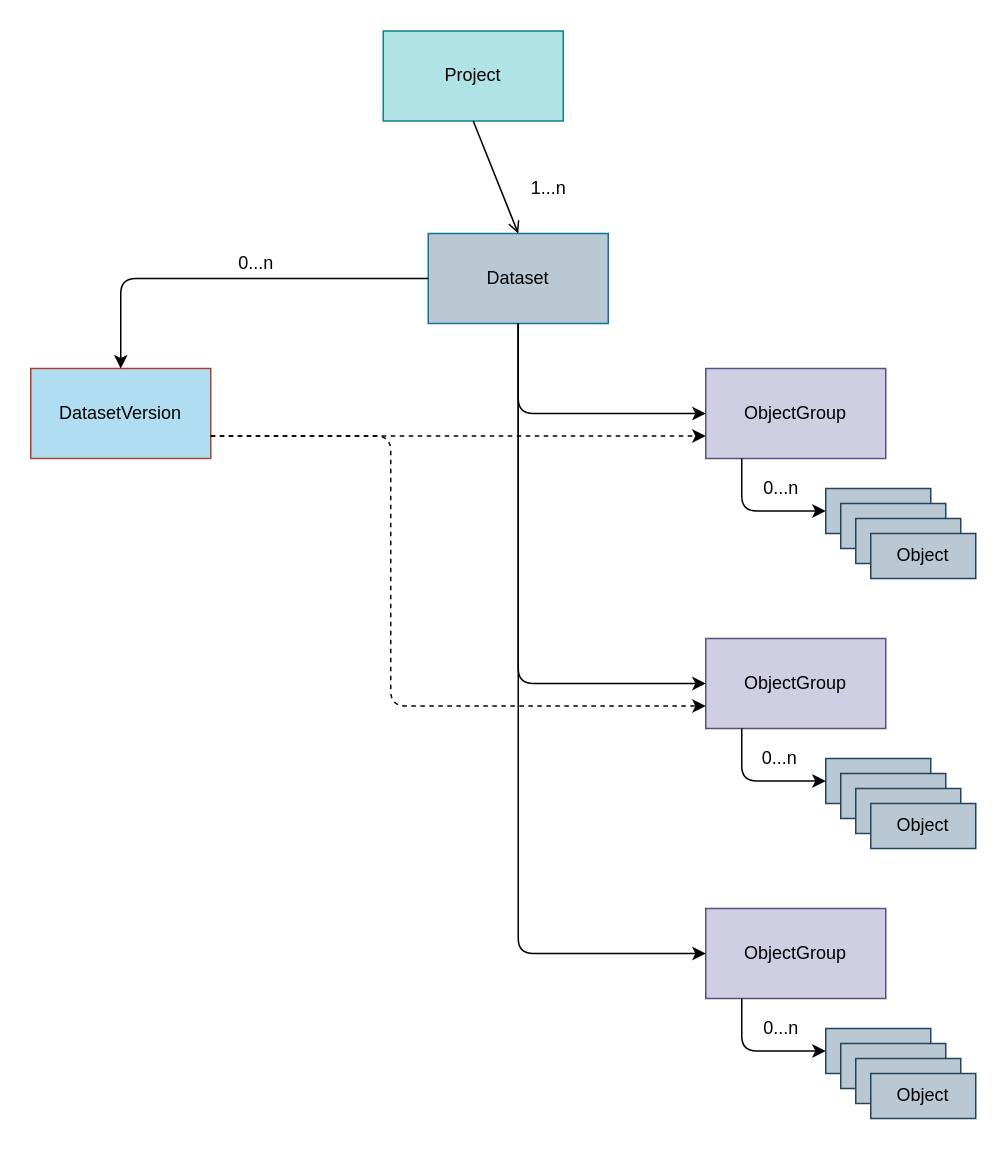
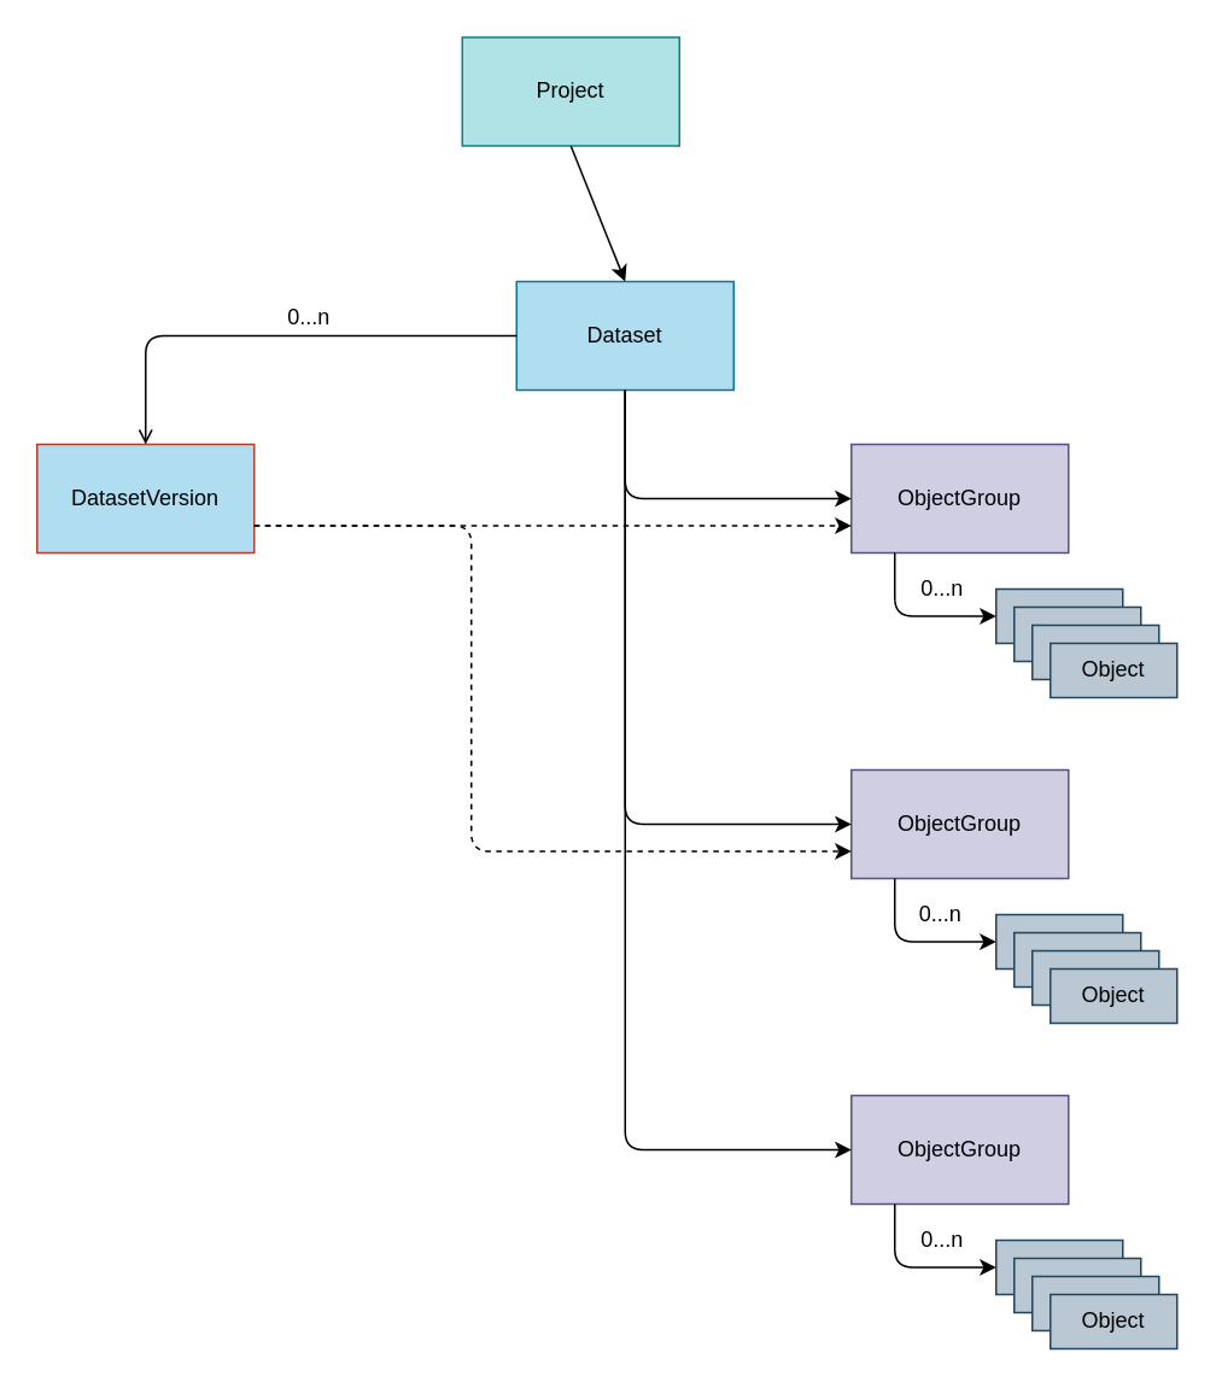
- <mxCell id="29" value="1...n" style="text;html=1;align=center;verticalAlign=middle;resizable=0;points=[];autosize=1;strokeColor=none;" parent="1" vertex="1"><mxGeometry x="345" y="115" width="40" height="20" as="geometry" /></mxCell>
- <mxCell id="4" value="" style="endArrow=open;html=1;exitX=0.5;exitY=1;exitDx=0;exitDy=0;entryX=0.5;entryY=0;entryDx=0;entryDy=0;" parent="1" source="3" target="2" edge="1"><mxGeometry width="50" height="50" relative="1" as="geometry"><mxPoint x="410" y="385" as="sourcePoint" /><mxPoint x="460" y="335" as="targetPoint" /></mxGeometry></mxCell>
+ <mxCell id="4" value="" style="endArrow=classic;html=1;exitX=0.5;exitY=1;exitDx=0;exitDy=0;entryX=0.5;entryY=0;entryDx=0;entryDy=0;" parent="1" source="3" target="2" edge="1"><mxGeometry width="50" height="50" relative="1" as="geometry"><mxPoint x="410" y="385" as="sourcePoint" /><mxPoint x="460" y="335" as="targetPoint" /></mxGeometry></mxCell>
- <mxCell id="2" value="Dataset" style="rounded=0;whiteSpace=wrap;html=1;fillColor=#bac8d3;strokeColor=#10739e;" parent="1" vertex="1"><mxGeometry x="285" y="155" width="120" height="60" as="geometry" /></mxCell>
+ <mxCell id="2" value="Dataset" style="rounded=0;whiteSpace=wrap;html=1;fillColor=#b1ddf0;strokeColor=#10739e;" parent="1" vertex="1"><mxGeometry x="285" y="155" width="120" height="60" as="geometry" /></mxCell>
- <mxCell id="31" value="" style="endArrow=classic;html=1;exitX=0;exitY=0.5;exitDx=0;exitDy=0;entryX=0.5;entryY=0;entryDx=0;entryDy=0;" parent="1" source="2" target="30" edge="1"><mxGeometry width="50" height="50" relative="1" as="geometry"><mxPoint x="200" y="185" as="sourcePoint" /><mxPoint x="250" y="135" as="targetPoint" /><Array as="points"><mxPoint x="80" y="185" /></Array></mxGeometry></mxCell>
+ <mxCell id="31" value="" style="endArrow=open;html=1;exitX=0;exitY=0.5;exitDx=0;exitDy=0;entryX=0.5;entryY=0;entryDx=0;entryDy=0;" parent="1" source="2" target="30" edge="1"><mxGeometry width="50" height="50" relative="1" as="geometry"><mxPoint x="200" y="185" as="sourcePoint" /><mxPoint x="250" y="135" as="targetPoint" /><Array as="points"><mxPoint x="80" y="185" /></Array></mxGeometry></mxCell>
